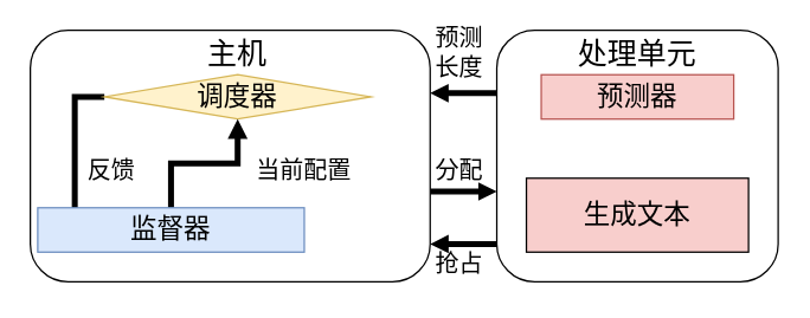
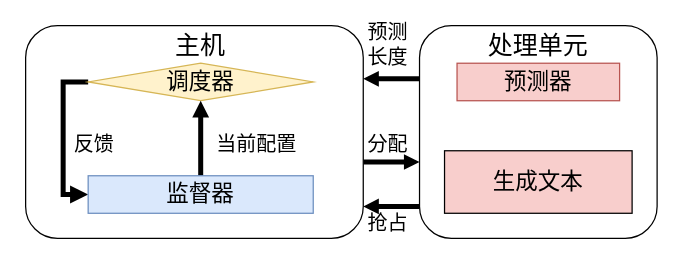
- <mxCell id="9" value="&lt;span style=&quot;font-size: 18px;&quot;&gt;监督器&lt;/span&gt;" style="rounded=0;whiteSpace=wrap;html=1;fillColor=#dae8fc;strokeColor=#6c8ebf;" parent="1" vertex="1"><mxGeometry x="25" y="140" width="180" height="30" as="geometry" /></mxCell>
+ <mxCell id="9" value="&lt;span style=&quot;font-size: 18px;&quot;&gt;监督器&lt;/span&gt;" style="rounded=0;whiteSpace=wrap;html=1;fillColor=#dae8fc;strokeColor=#6c8ebf;" parent="1" vertex="1"><mxGeometry x="70" y="140" width="180" height="30" as="geometry" /></mxCell>
